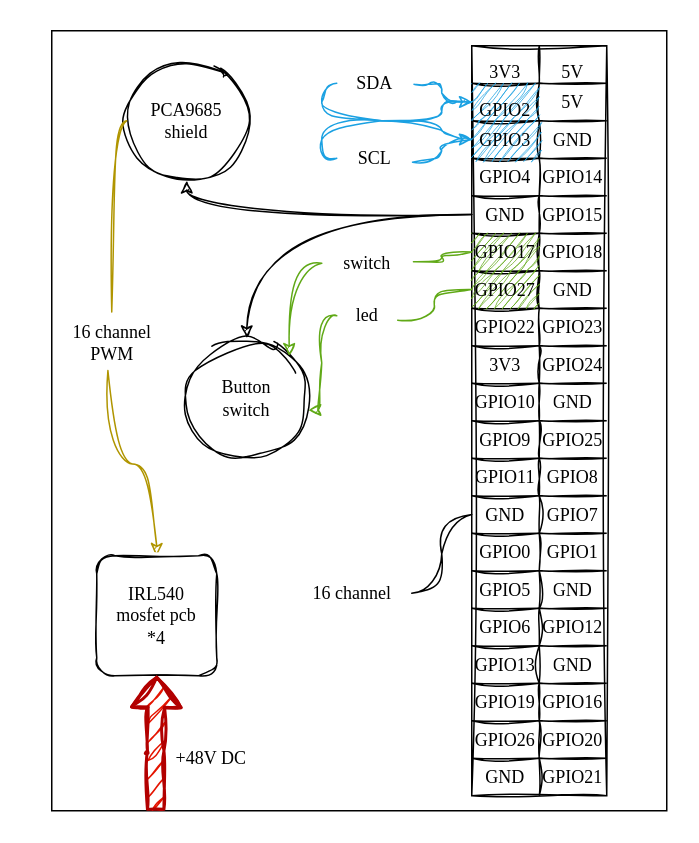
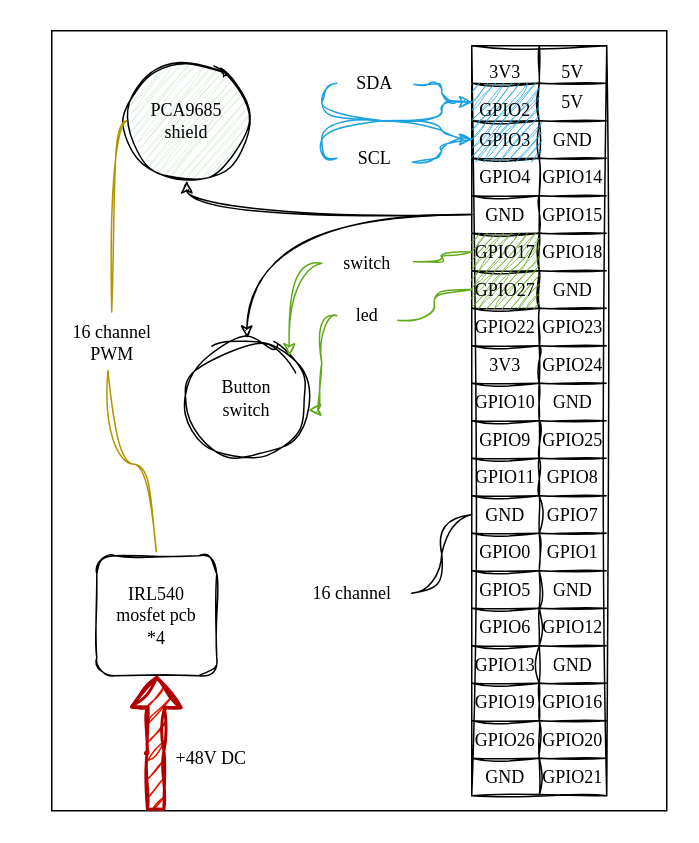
- <mxCell id="65" value="&lt;font data-font-src=&quot;https://fonts.googleapis.com/css?family=Architects+Daughter&quot; face=&quot;Architects Daughter&quot;&gt;PCA9685&lt;br&gt;shield&lt;/font&gt;" style="ellipse;whiteSpace=wrap;html=1;aspect=fixed;fontSize=12;sketch=1;curveFitting=1;jiggle=2;" parent="1" vertex="1"><mxGeometry x="84" y="40" width="80" height="80" as="geometry" /></mxCell>
+ <mxCell id="65" value="&lt;font data-font-src=&quot;https://fonts.googleapis.com/css?family=Architects+Daughter&quot; face=&quot;Architects Daughter&quot;&gt;PCA9685&lt;br&gt;shield&lt;/font&gt;" style="ellipse;whiteSpace=wrap;html=1;aspect=fixed;fontSize=12;sketch=1;curveFitting=1;jiggle=2;fillColor=#d5e8d4;" parent="1" vertex="1"><mxGeometry x="84" y="40" width="80" height="80" as="geometry" /></mxCell>
- <mxCell id="64" style="edgeStyle=orthogonalEdgeStyle;curved=1;html=1;exitX=0.468;exitY=0.977;exitDx=0;exitDy=0;entryX=0.5;entryY=0;entryDx=0;entryDy=0;fontSize=12;elbow=vertical;startArrow=none;exitPerimeter=0;sketch=1;curveFitting=1;jiggle=2;fillColor=#e3c800;strokeColor=#B09500;" parent="1" source="83" target="81" edge="1"><mxGeometry relative="1" as="geometry" /></mxCell>
+ <mxCell id="64" style="edgeStyle=orthogonalEdgeStyle;curved=1;html=1;exitX=0.468;exitY=0.977;exitDx=0;exitDy=0;entryX=0.5;entryY=0;entryDx=0;entryDy=0;fontSize=12;elbow=vertical;startArrow=none;exitPerimeter=0;sketch=1;curveFitting=1;jiggle=2;fillColor=#e3c800;strokeColor=#B09500;endArrow=none;" parent="1" source="83" target="81" edge="1"><mxGeometry relative="1" as="geometry" /></mxCell>
